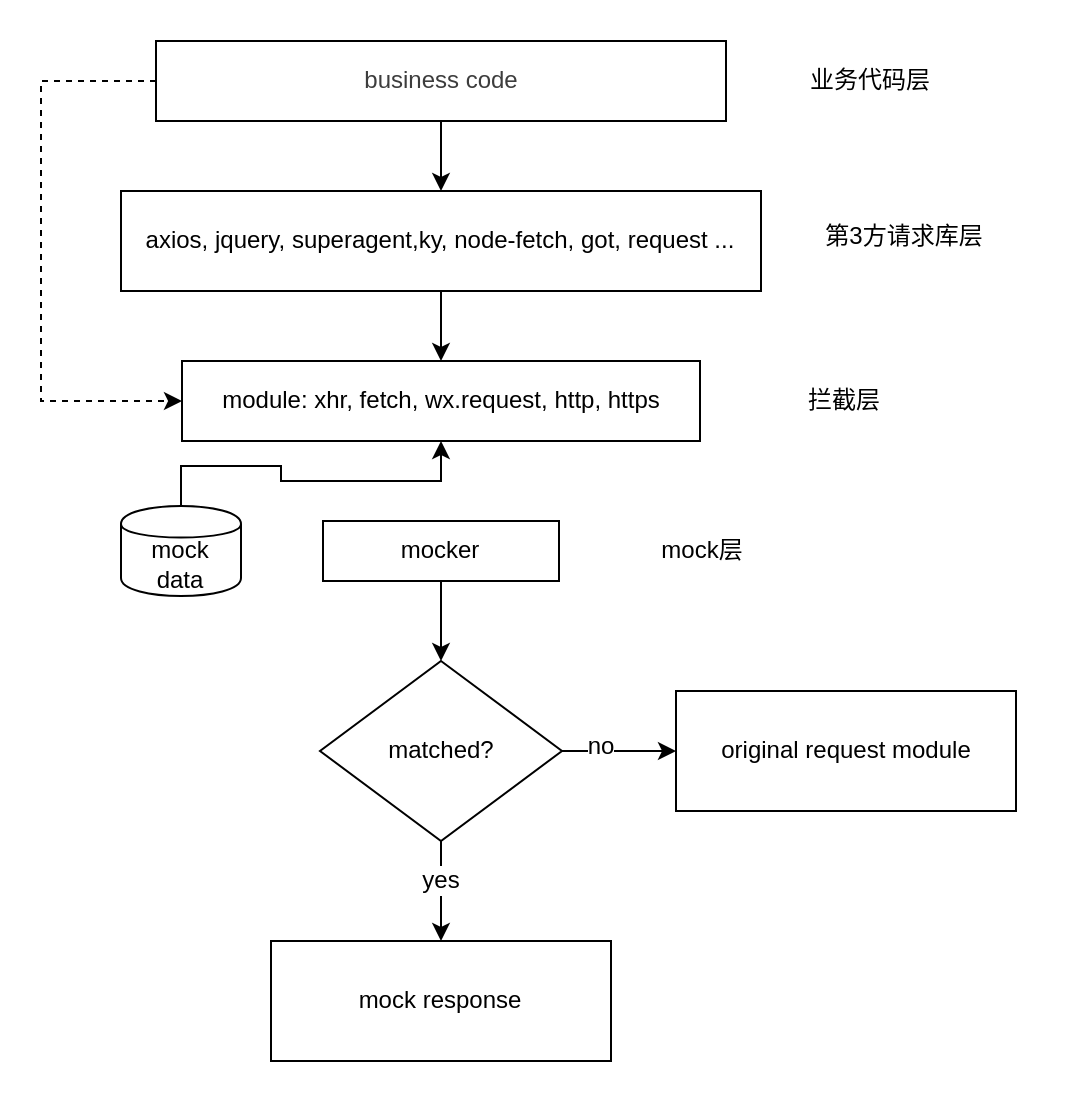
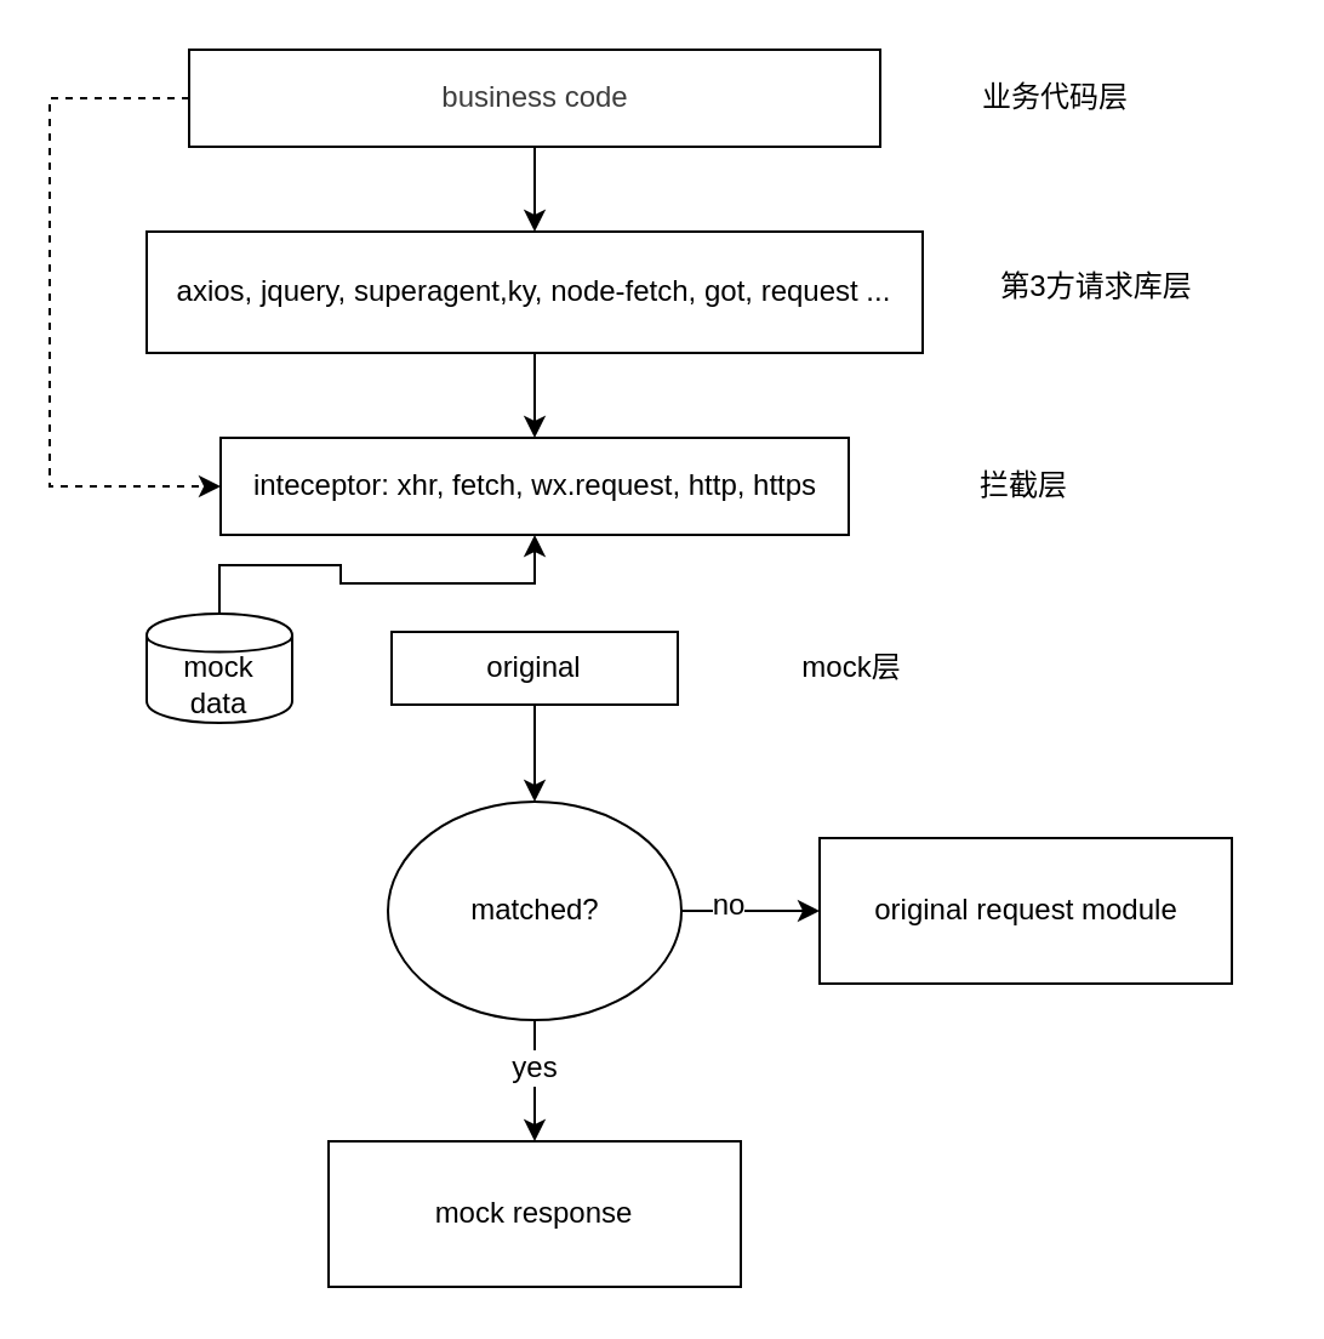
- <mxCell id="2" value="module: xhr, fetch, wx.request, http, https" style="rounded=0;whiteSpace=wrap;html=1;" parent="1" vertex="1"><mxGeometry x="90.5" y="180" width="259" height="40" as="geometry" /></mxCell>
+ <mxCell id="2" value="inteceptor: xhr, fetch, wx.request, http, https" style="rounded=0;whiteSpace=wrap;html=1;" parent="1" vertex="1"><mxGeometry x="90.5" y="180" width="259" height="40" as="geometry" /></mxCell>
- <mxCell id="9" value="mocker" style="rounded=0;whiteSpace=wrap;html=1;" parent="1" vertex="1"><mxGeometry x="161" y="260" width="118" height="30" as="geometry" /></mxCell>
+ <mxCell id="9" value="original" style="rounded=0;whiteSpace=wrap;html=1;" parent="1" vertex="1"><mxGeometry x="161" y="260" width="118" height="30" as="geometry" /></mxCell>
- <mxCell id="19" value="matched?" style="rhombus;whiteSpace=wrap;html=1;" parent="1" vertex="1"><mxGeometry x="159.5" y="330" width="121" height="90" as="geometry" /></mxCell>
+ <mxCell id="19" value="matched?" style="ellipse;whiteSpace=wrap;html=1;" parent="1" vertex="1"><mxGeometry x="159.5" y="330" width="121" height="90" as="geometry" /></mxCell>
